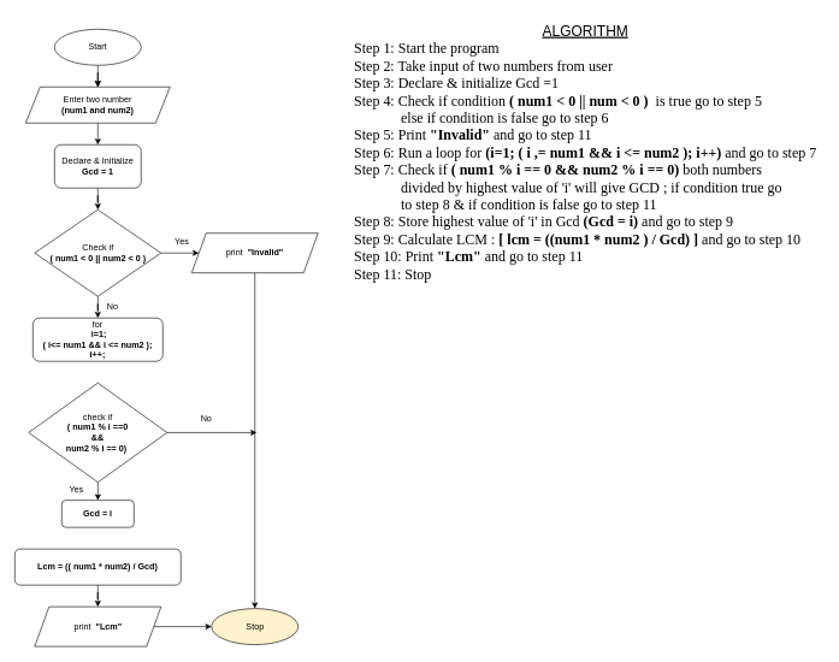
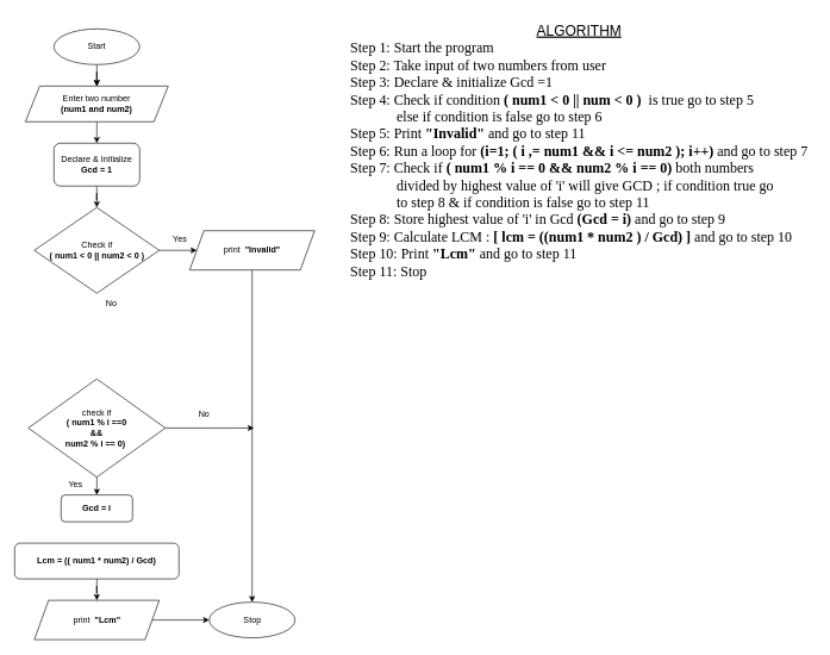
- <mxCell id="9" value="" style="edgeStyle=orthogonalEdgeStyle;rounded=0;orthogonalLoop=1;jettySize=auto;html=1;" parent="1" source="11" target="19" edge="1"><mxGeometry relative="1" as="geometry" /></mxCell>
- <mxCell id="19" value="for&lt;br&gt;&lt;b&gt;&amp;nbsp;i=1;&lt;/b&gt;&lt;br&gt;&lt;b&gt;( i&amp;lt;= num1 &amp;amp;&amp;amp; i &amp;lt;= num2 );&lt;br&gt;i++;&lt;br&gt;&lt;/b&gt;" style="rounded=1;whiteSpace=wrap;html=1;" parent="1" vertex="1"><mxGeometry x="45" y="440" width="180" height="60" as="geometry" /></mxCell>
- <mxCell id="8" value="Stop" style="ellipse;whiteSpace=wrap;html=1;fillColor=#fff2cc;" parent="1" vertex="1"><mxGeometry x="292.5" y="842.5" width="120" height="50" as="geometry" /></mxCell>
+ <mxCell id="8" value="Stop" style="ellipse;whiteSpace=wrap;html=1;" parent="1" vertex="1"><mxGeometry x="292.5" y="842.5" width="120" height="50" as="geometry" /></mxCell>
